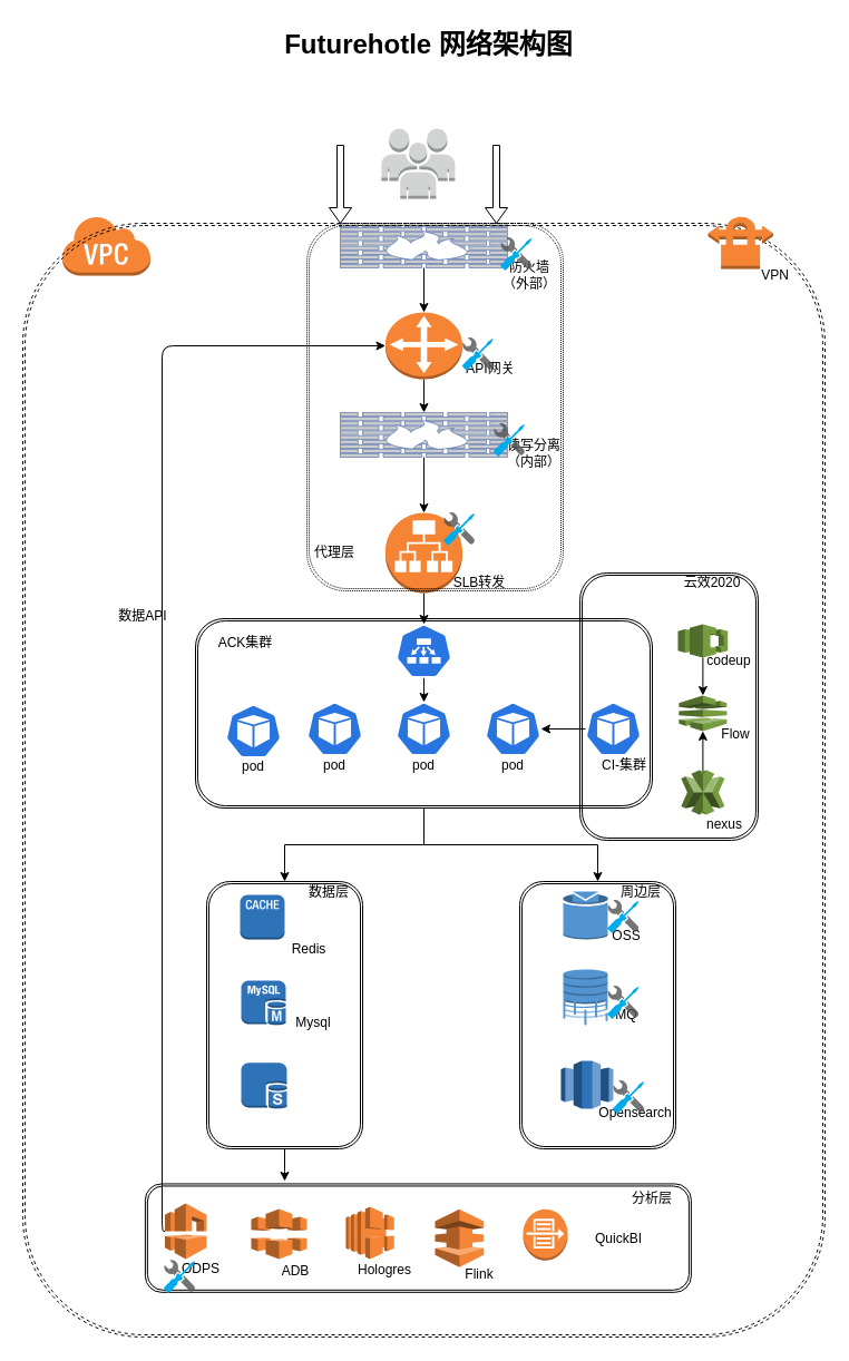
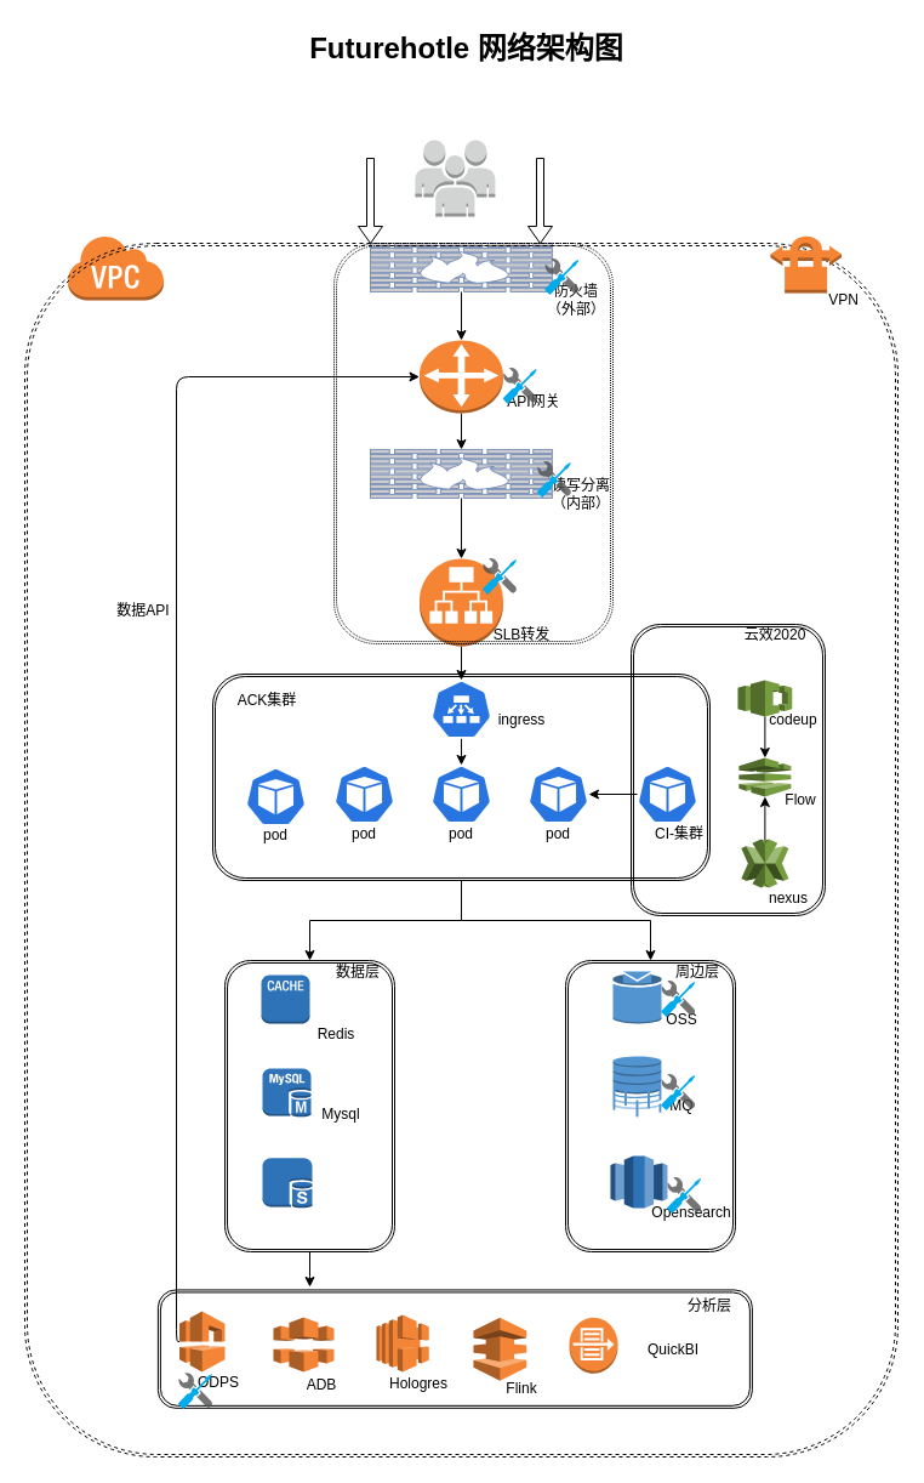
- <mxCell id="80" value="代理层" style="text;html=1;strokeColor=none;fillColor=none;align=center;verticalAlign=middle;whiteSpace=wrap;rounded=0;dashed=1;dashPattern=1 1;labelBackgroundColor=none;" vertex="1" parent="1"><mxGeometry x="280" y="486" width="40" height="20" as="geometry" /></mxCell>
- <mxCell id="81" value="数据API" style="text;html=1;strokeColor=none;fillColor=none;align=center;verticalAlign=middle;whiteSpace=wrap;rounded=0;labelBackgroundColor=none;" vertex="1" parent="1"><mxGeometry x="97.5" y="526" width="60" height="54" as="geometry" /></mxCell>
+ <mxCell id="81" value="数据API" style="text;html=1;strokeColor=none;fillColor=none;align=center;verticalAlign=middle;whiteSpace=wrap;rounded=0;labelBackgroundColor=none;" vertex="1" parent="1"><mxGeometry x="87.5" y="476" width="60" height="54" as="geometry" /></mxCell>
+ <mxCell id="40" value="ingress" style="text;html=1;strokeColor=none;fillColor=none;align=center;verticalAlign=middle;whiteSpace=wrap;rounded=0;labelBackgroundColor=none;" vertex="1" parent="1"><mxGeometry x="405" y="584" width="50" height="18" as="geometry" /></mxCell>
